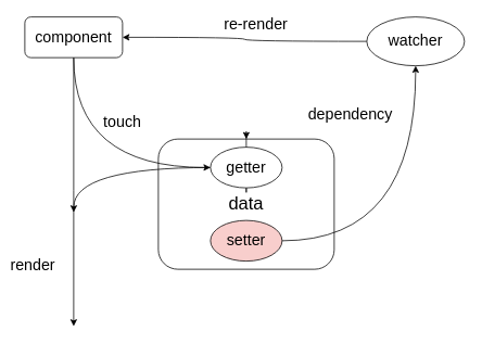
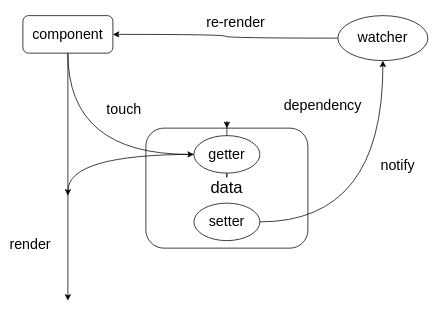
- <mxCell id="17" value="touch" style="text;html=1;strokeColor=none;fillColor=none;align=center;verticalAlign=middle;whiteSpace=wrap;rounded=0;fontSize=19;" vertex="1" parent="1"><mxGeometry x="130" y="140" width="40" height="20" as="geometry" /></mxCell>
+ <mxCell id="17" value="touch" style="text;html=1;strokeColor=none;fillColor=none;align=center;verticalAlign=middle;whiteSpace=wrap;rounded=0;fontSize=19;" vertex="1" parent="1"><mxGeometry x="145" y="135" width="40" height="20" as="geometry" /></mxCell>
+ <mxCell id="14" value="notify" style="text;html=1;strokeColor=none;fillColor=none;align=center;verticalAlign=middle;whiteSpace=wrap;rounded=0;fontSize=19;" vertex="1" parent="1"><mxGeometry x="510" y="210" width="40" height="20" as="geometry" /></mxCell>
- <mxCell id="10" value="setter" style="ellipse;whiteSpace=wrap;html=1;fontSize=19;fillColor=#f8cecc;" vertex="1" parent="1"><mxGeometry x="258" y="270" width="88" height="50" as="geometry" /></mxCell>
+ <mxCell id="10" value="setter" style="ellipse;whiteSpace=wrap;html=1;fontSize=19;" vertex="1" parent="1"><mxGeometry x="258" y="270" width="88" height="50" as="geometry" /></mxCell>
